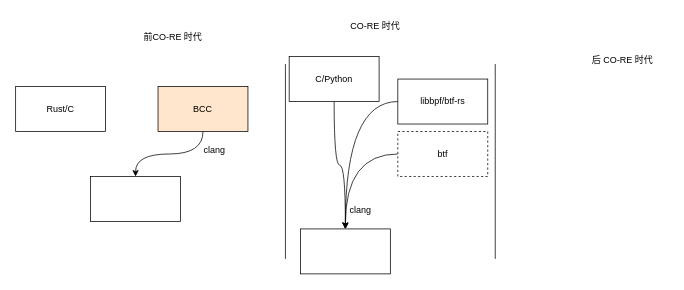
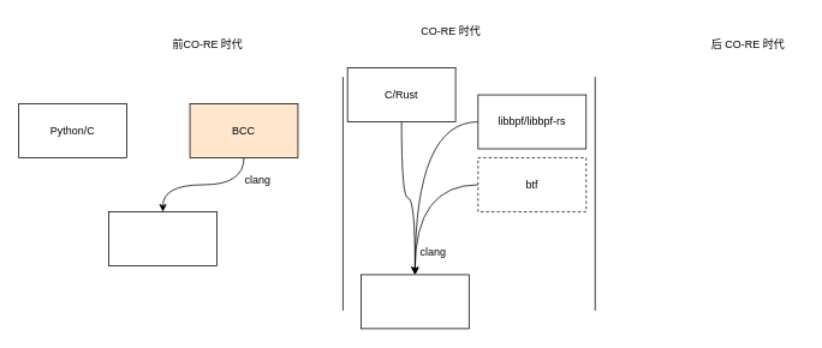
- <mxCell id="5" value="后 CO-RE 时代" style="text;html=1;strokeColor=none;fillColor=none;align=center;verticalAlign=middle;whiteSpace=wrap;rounded=0;" vertex="1" parent="1"><mxGeometry x="770" y="65" width="120" height="30" as="geometry" /></mxCell>
+ <mxCell id="5" value="后 CO-RE 时代" style="text;html=1;strokeColor=none;fillColor=none;align=center;verticalAlign=middle;whiteSpace=wrap;rounded=0;" vertex="1" parent="1"><mxGeometry x="770" y="35" width="120" height="30" as="geometry" /></mxCell>
- <mxCell id="15" value="C/Python" style="rounded=0;whiteSpace=wrap;html=1;" vertex="1" parent="1"><mxGeometry x="385" y="75" width="120" height="60" as="geometry" /></mxCell>
+ <mxCell id="15" value="C/Rust" style="rounded=0;whiteSpace=wrap;html=1;" vertex="1" parent="1"><mxGeometry x="385" y="75" width="120" height="60" as="geometry" /></mxCell>
- <mxCell id="13" value="libbpf/btf-rs" style="rounded=0;whiteSpace=wrap;html=1;" vertex="1" parent="1"><mxGeometry x="530" y="105" width="120" height="60" as="geometry" /></mxCell>
+ <mxCell id="13" value="libbpf/libbpf-rs" style="rounded=0;whiteSpace=wrap;html=1;" vertex="1" parent="1"><mxGeometry x="530" y="105" width="120" height="60" as="geometry" /></mxCell>
- <mxCell id="10" value="Rust/C" style="rounded=0;whiteSpace=wrap;html=1;" vertex="1" parent="1"><mxGeometry y="115" width="120" height="60" as="geometry" x="20" /></mxCell>
+ <mxCell id="10" value="Python/C" style="rounded=0;whiteSpace=wrap;html=1;" vertex="1" parent="1"><mxGeometry y="115" width="120" height="60" as="geometry" x="20" /></mxCell>
